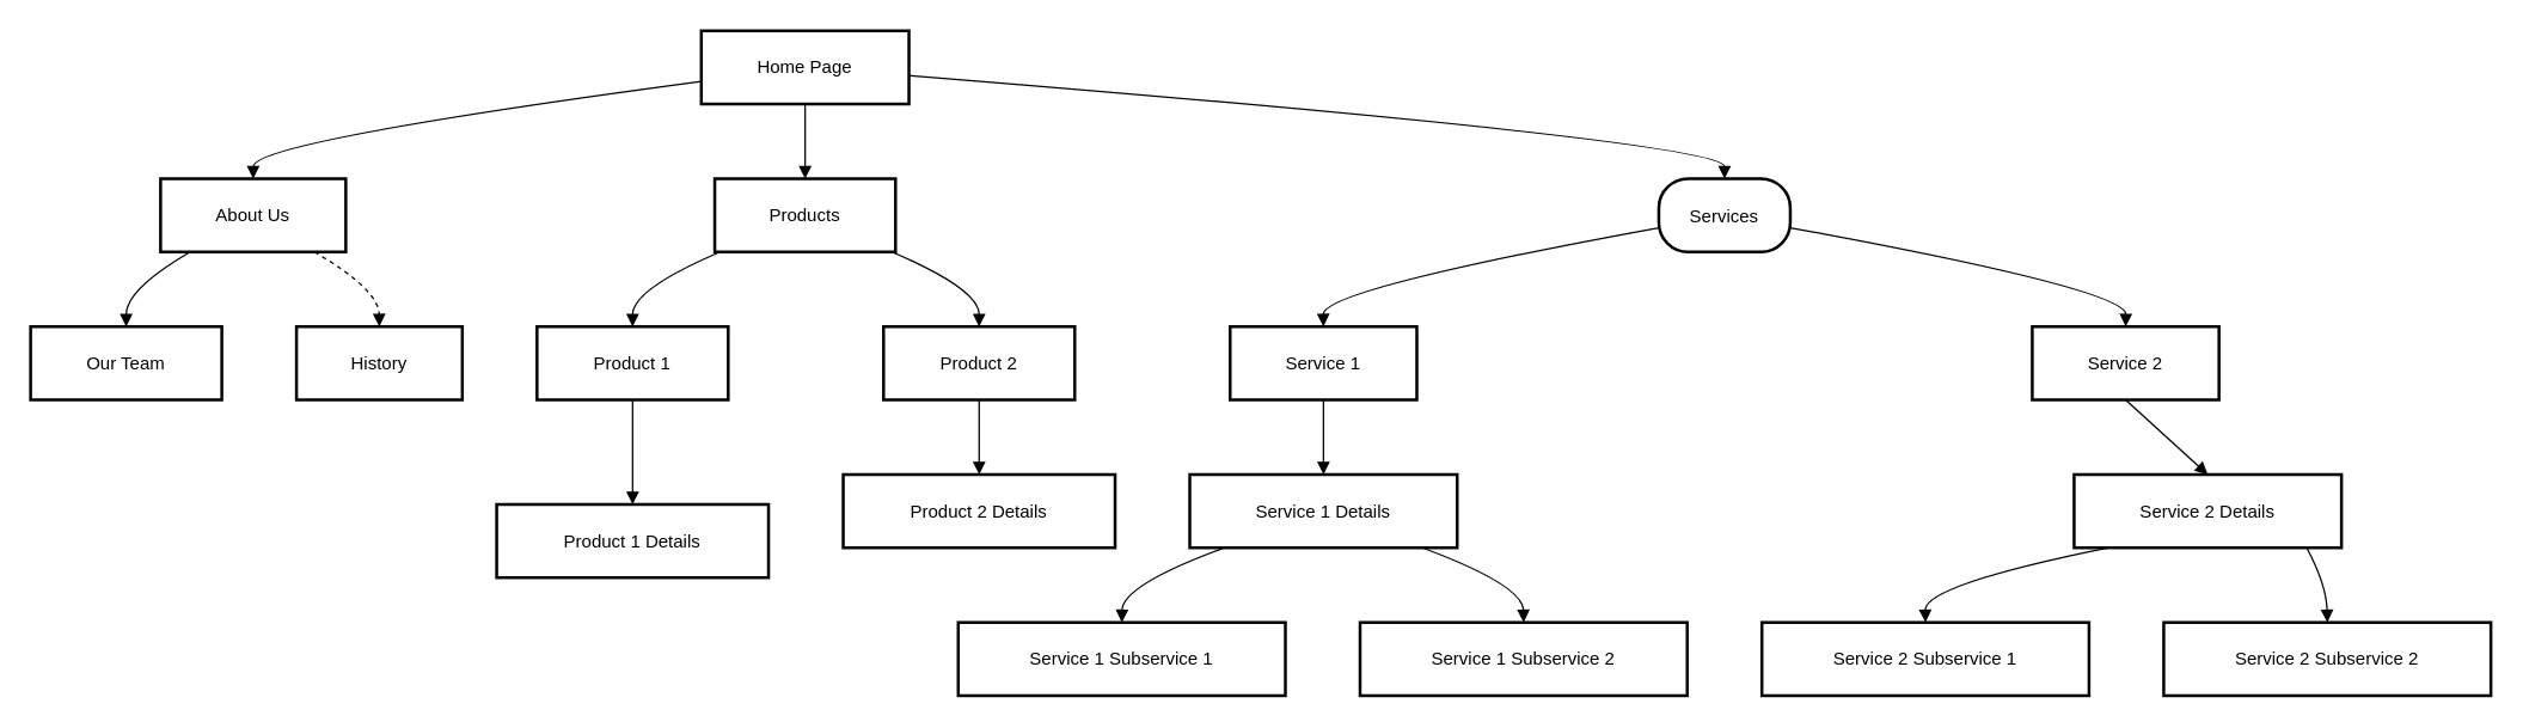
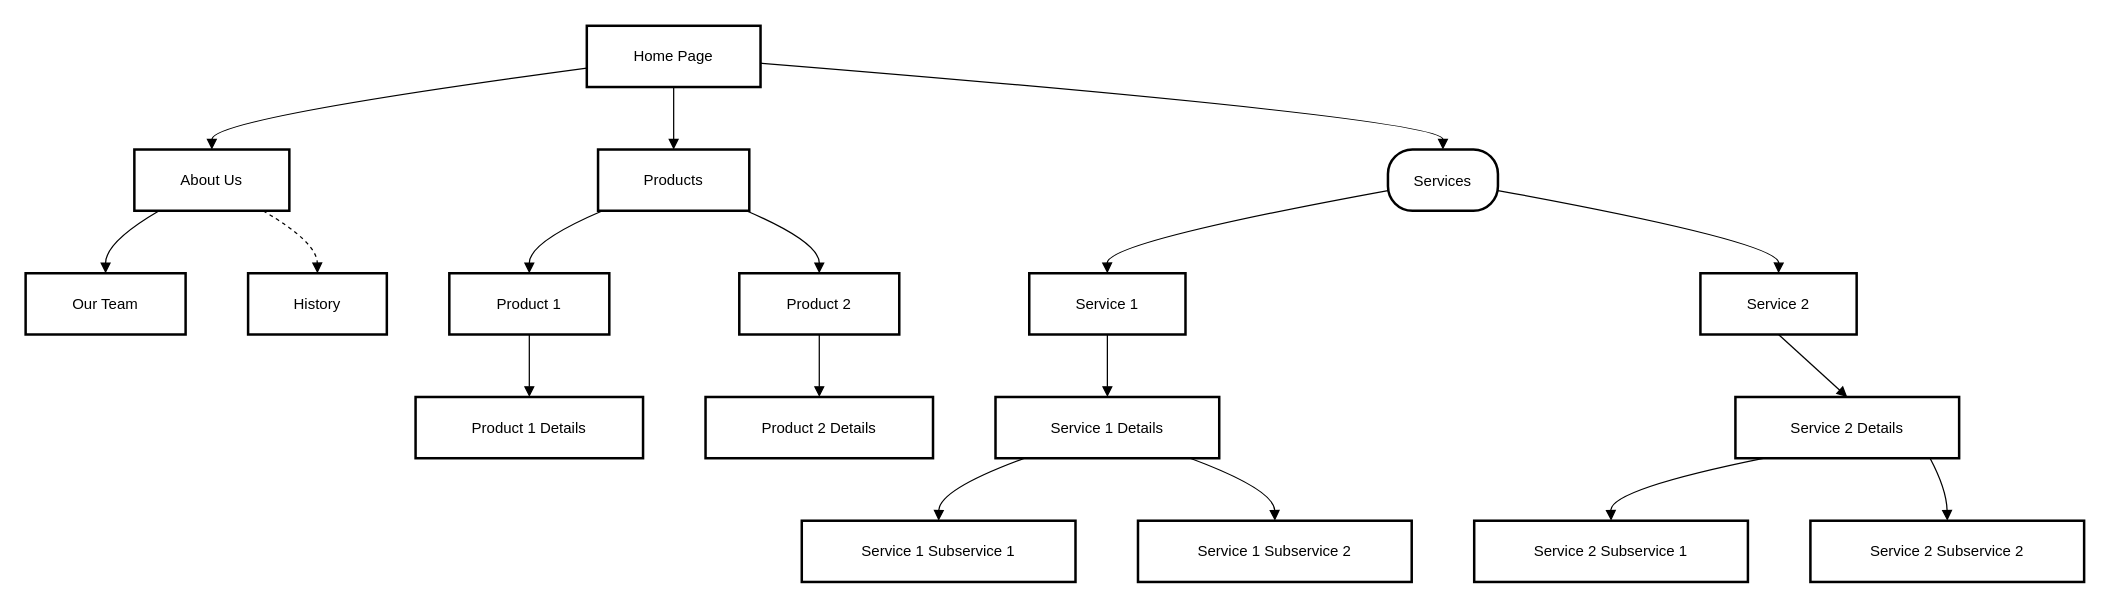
- <mxCell id="12" value="Product 1 Details" style="whiteSpace=wrap;strokeWidth=2;" vertex="1" parent="1"><mxGeometry x="332" y="337" width="182" height="49" as="geometry" /></mxCell>
+ <mxCell id="12" value="Product 1 Details" style="whiteSpace=wrap;strokeWidth=2;" vertex="1" parent="1"><mxGeometry x="332" y="317" width="182" height="49" as="geometry" /></mxCell>
